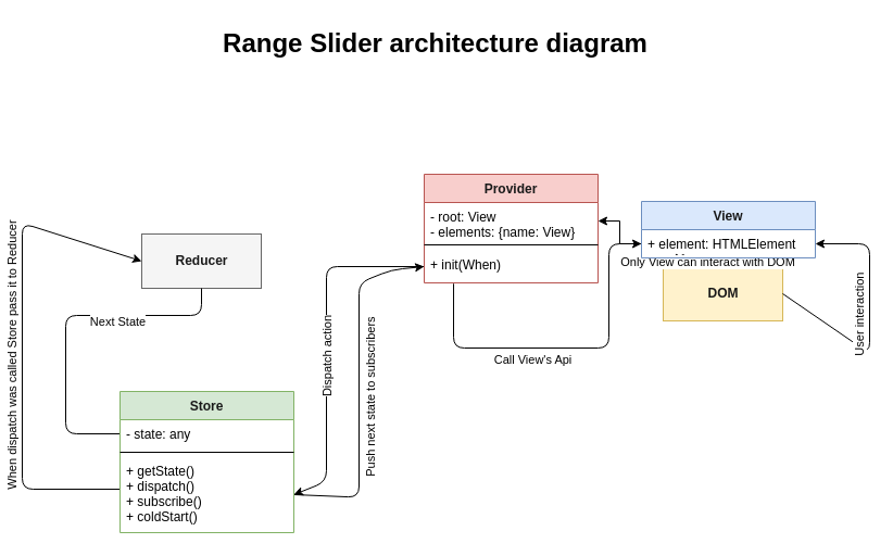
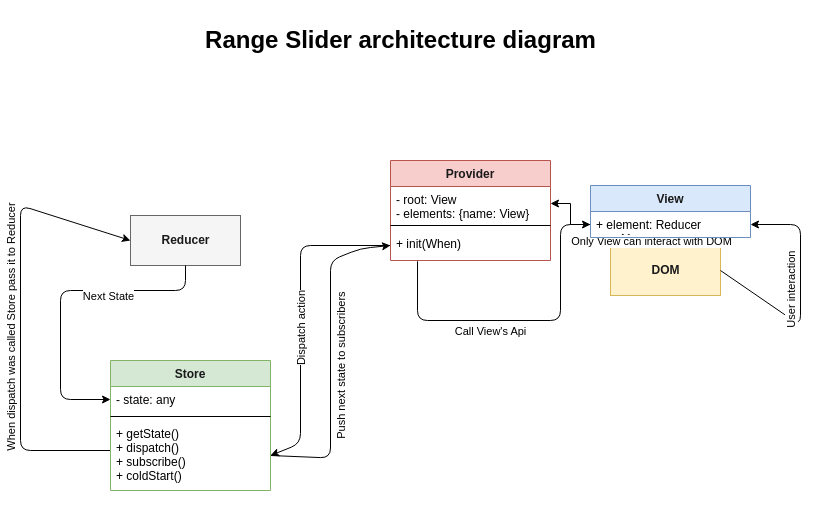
- <mxCell id="33" value="+ element: HTMLElement" style="text;strokeColor=none;align=left;verticalAlign=top;spacingLeft=4;spacingRight=4;overflow=hidden;rotatable=0;points=[[0,0.5],[1,0.5]];portConstraint=eastwest;" parent="32" vertex="1"><mxGeometry y="26" width="160" height="26" as="geometry" /></mxCell>
+ <mxCell id="33" value="+ element: Reducer" style="text;strokeColor=none;align=left;verticalAlign=top;spacingLeft=4;spacingRight=4;overflow=hidden;rotatable=0;points=[[0,0.5],[1,0.5]];portConstraint=eastwest;" parent="32" vertex="1"><mxGeometry y="26" width="160" height="26" as="geometry" /></mxCell>
- <mxCell id="22" value="" style="endArrow=none;html=1;exitX=0.5;exitY=1;exitDx=0;exitDy=0;entryX=0;entryY=0.5;entryDx=0;entryDy=0;" parent="1" source="3" target="25" edge="1"><mxGeometry relative="1" as="geometry"><mxPoint x="270" y="380" as="sourcePoint" /><mxPoint x="370" y="380" as="targetPoint" /><Array as="points"><mxPoint x="185" y="290" /><mxPoint x="60" y="290" /><mxPoint x="60" y="399" /></Array></mxGeometry></mxCell>
+ <mxCell id="22" value="" style="endArrow=classic;html=1;exitX=0.5;exitY=1;exitDx=0;exitDy=0;entryX=0;entryY=0.5;entryDx=0;entryDy=0;" parent="1" source="3" target="25" edge="1"><mxGeometry relative="1" as="geometry"><mxPoint x="270" y="380" as="sourcePoint" /><mxPoint x="370" y="380" as="targetPoint" /><Array as="points"><mxPoint x="185" y="290" /><mxPoint x="60" y="290" /><mxPoint x="60" y="399" /></Array></mxGeometry></mxCell>
